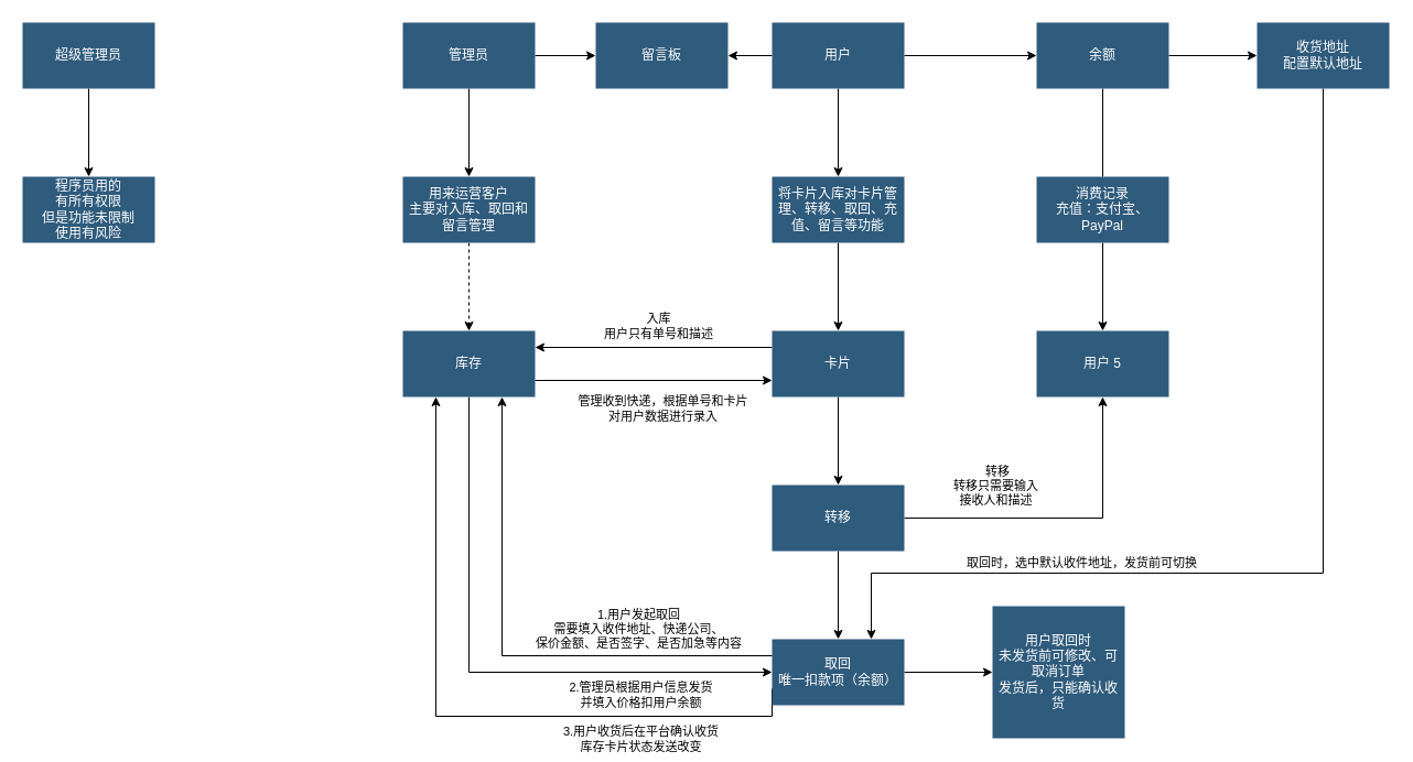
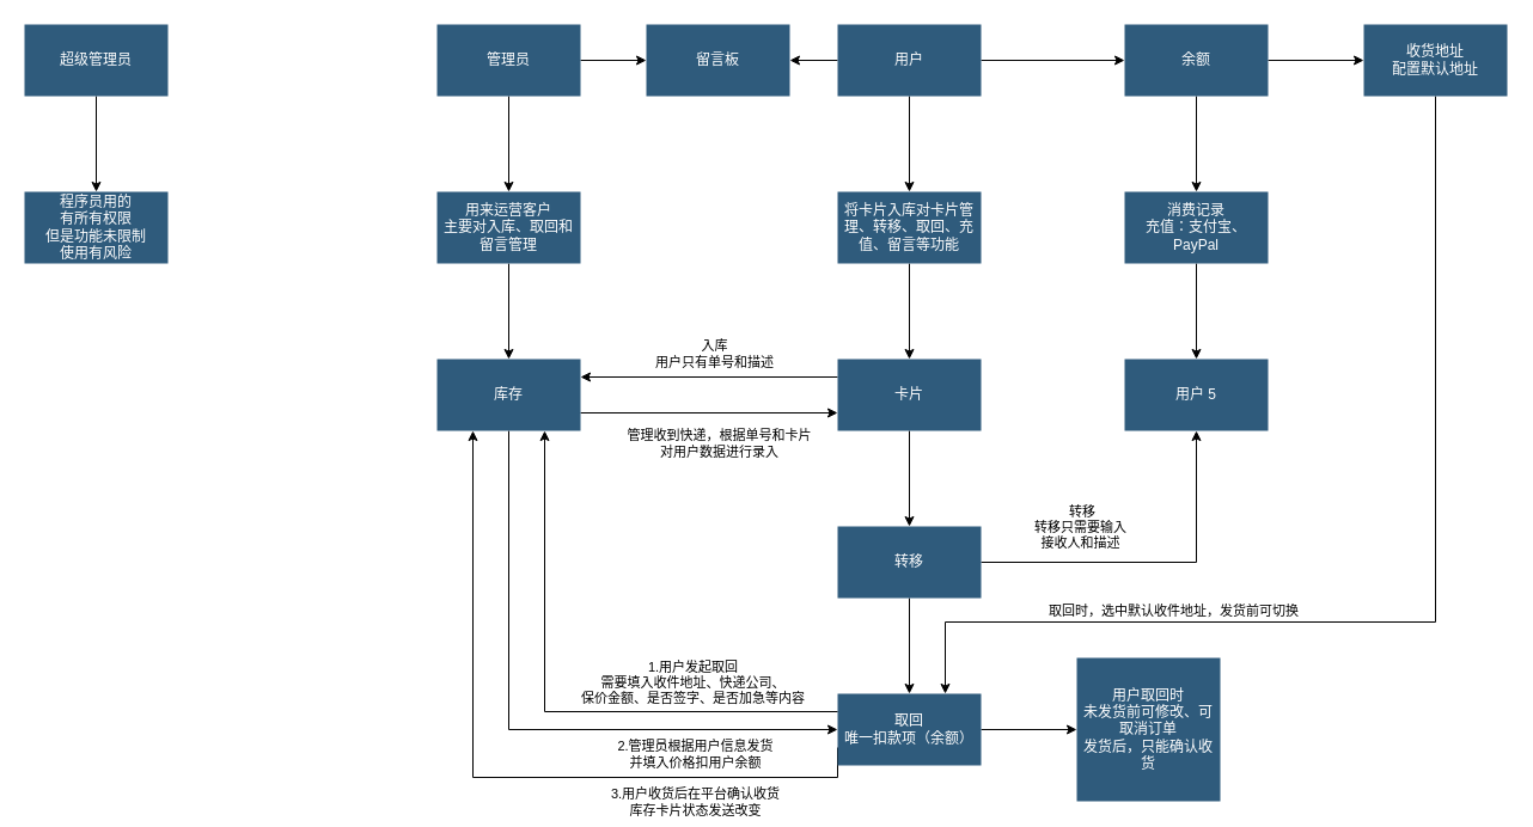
- <mxCell id="37" value="" style="edgeStyle=orthogonalEdgeStyle;rounded=0;orthogonalLoop=1;jettySize=auto;html=1;endArrow=none;" edge="1" parent="1" source="39" target="41"><mxGeometry relative="1" as="geometry" /></mxCell>
+ <mxCell id="37" value="" style="edgeStyle=orthogonalEdgeStyle;rounded=0;orthogonalLoop=1;jettySize=auto;html=1;" edge="1" parent="1" source="39" target="41"><mxGeometry relative="1" as="geometry" /></mxCell>
- <mxCell id="12" value="" style="edgeStyle=orthogonalEdgeStyle;rounded=0;orthogonalLoop=1;jettySize=auto;html=1;dashed=1;" edge="1" parent="1" source="13" target="26"><mxGeometry relative="1" as="geometry" /></mxCell>
+ <mxCell id="12" value="" style="edgeStyle=orthogonalEdgeStyle;rounded=0;orthogonalLoop=1;jettySize=auto;html=1;" edge="1" parent="1" source="13" target="26"><mxGeometry relative="1" as="geometry" /></mxCell>
